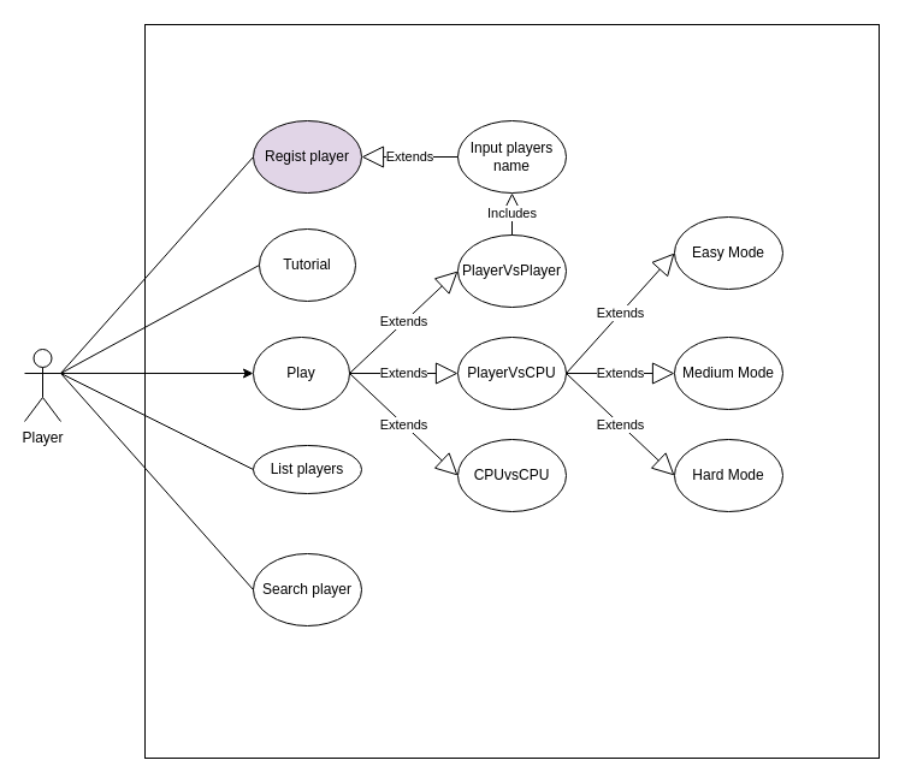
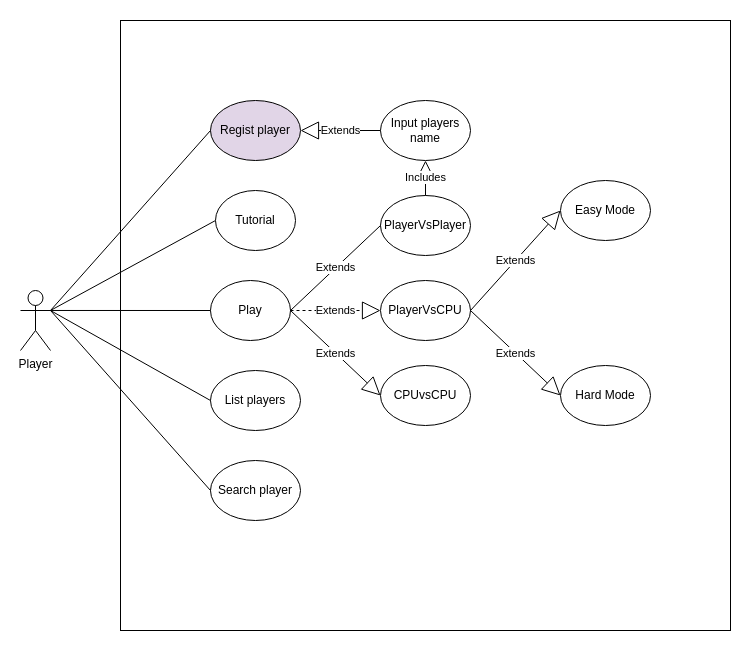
- <mxCell id="11" value="Extends" style="endArrow=block;endSize=16;endFill=0;html=1;entryX=0;entryY=0.5;entryDx=0;entryDy=0;exitX=1;exitY=0.5;exitDx=0;exitDy=0;" parent="1" source="6" target="8" edge="1"><mxGeometry width="160" relative="1" as="geometry"><mxPoint x="310" y="290" as="sourcePoint" /><mxPoint x="440" y="310" as="targetPoint" /></mxGeometry></mxCell>
+ <mxCell id="11" value="Extends" style="endArrow=none;endSize=16;endFill=0;html=1;entryX=0;entryY=0.5;entryDx=0;entryDy=0;exitX=1;exitY=0.5;exitDx=0;exitDy=0;" parent="1" source="6" target="8" edge="1"><mxGeometry width="160" relative="1" as="geometry"><mxPoint x="310" y="290" as="sourcePoint" /><mxPoint x="440" y="310" as="targetPoint" /></mxGeometry></mxCell>
- <mxCell id="7" value="" style="endArrow=classic;html=1;exitX=1;exitY=0.333;exitDx=0;exitDy=0;exitPerimeter=0;entryX=0;entryY=0.5;entryDx=0;entryDy=0;" parent="1" source="2" target="6" edge="1"><mxGeometry width="50" height="50" relative="1" as="geometry"><mxPoint x="60" y="320" as="sourcePoint" /><mxPoint x="200" y="320" as="targetPoint" /></mxGeometry></mxCell>
+ <mxCell id="7" value="" style="endArrow=none;html=1;exitX=1;exitY=0.333;exitDx=0;exitDy=0;exitPerimeter=0;entryX=0;entryY=0.5;entryDx=0;entryDy=0;" parent="1" source="2" target="6" edge="1"><mxGeometry width="50" height="50" relative="1" as="geometry"><mxPoint x="60" y="320" as="sourcePoint" /><mxPoint x="200" y="320" as="targetPoint" /></mxGeometry></mxCell>
- <mxCell id="12" value="Extends" style="endArrow=block;endSize=16;endFill=0;html=1;entryX=0;entryY=0.5;entryDx=0;entryDy=0;exitX=1;exitY=0.5;exitDx=0;exitDy=0;" parent="1" source="6" target="9" edge="1"><mxGeometry width="160" relative="1" as="geometry"><mxPoint x="300" y="310" as="sourcePoint" /><mxPoint x="390" y="235" as="targetPoint" /></mxGeometry></mxCell>
+ <mxCell id="12" value="Extends" style="endArrow=block;endSize=16;endFill=0;html=1;entryX=0;entryY=0.5;entryDx=0;entryDy=0;exitX=1;exitY=0.5;exitDx=0;exitDy=0;dashed=1;" parent="1" source="6" target="9" edge="1"><mxGeometry width="160" relative="1" as="geometry"><mxPoint x="300" y="310" as="sourcePoint" /><mxPoint x="390" y="235" as="targetPoint" /></mxGeometry></mxCell>
- <mxCell id="25" value="Extends" style="endArrow=block;endSize=16;endFill=0;html=1;entryX=0;entryY=0.5;entryDx=0;entryDy=0;exitX=1;exitY=0.5;exitDx=0;exitDy=0;" parent="1" source="9" target="21" edge="1"><mxGeometry width="160" relative="1" as="geometry"><mxPoint x="480" y="320" as="sourcePoint" /><mxPoint x="570" y="405" as="targetPoint" /></mxGeometry></mxCell>
- <mxCell id="21" value="Medium Mode" style="ellipse;whiteSpace=wrap;html=1;" parent="1" vertex="1"><mxGeometry x="560" y="280" width="90" height="60" as="geometry" /></mxCell>
- <mxCell id="15" value="List players" style="ellipse;whiteSpace=wrap;html=1;" parent="1" vertex="1"><mxGeometry x="210" y="370" width="90" height="40" as="geometry" /></mxCell>
+ <mxCell id="15" value="List players" style="ellipse;whiteSpace=wrap;html=1;" parent="1" vertex="1"><mxGeometry x="210" y="370" width="90" height="60" as="geometry" /></mxCell>
